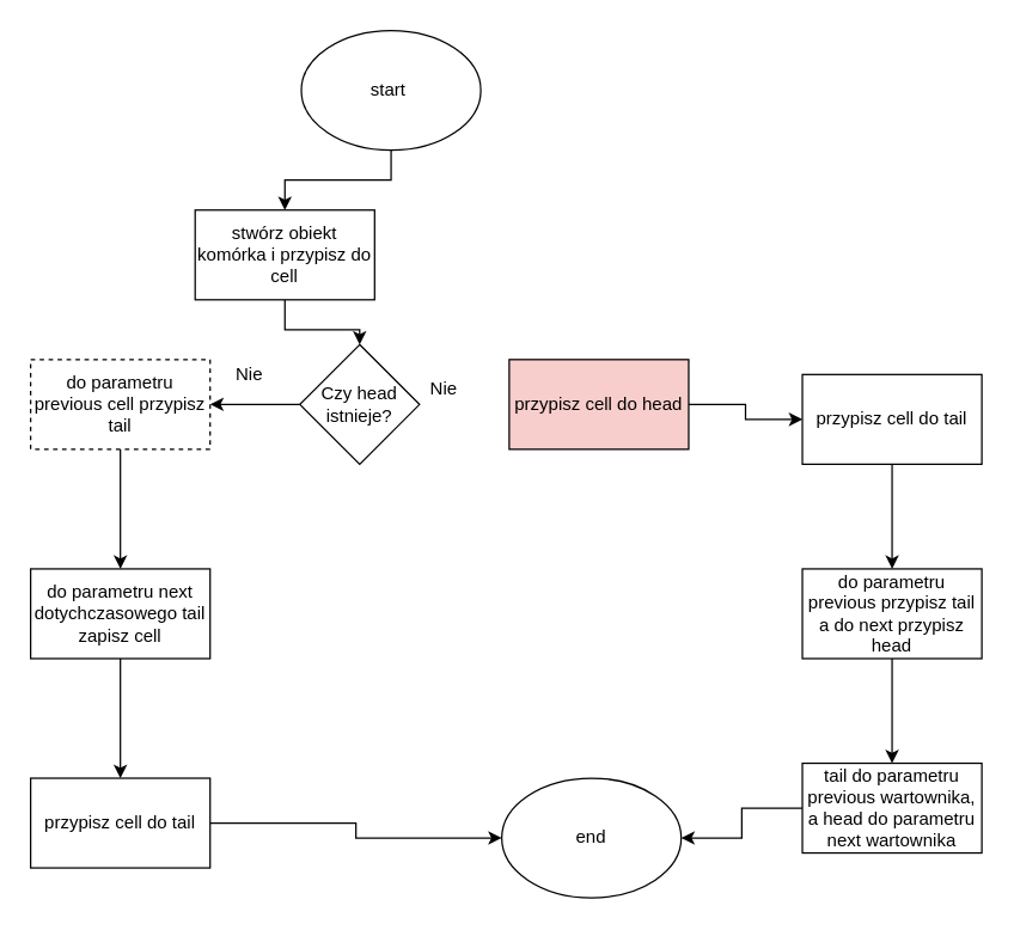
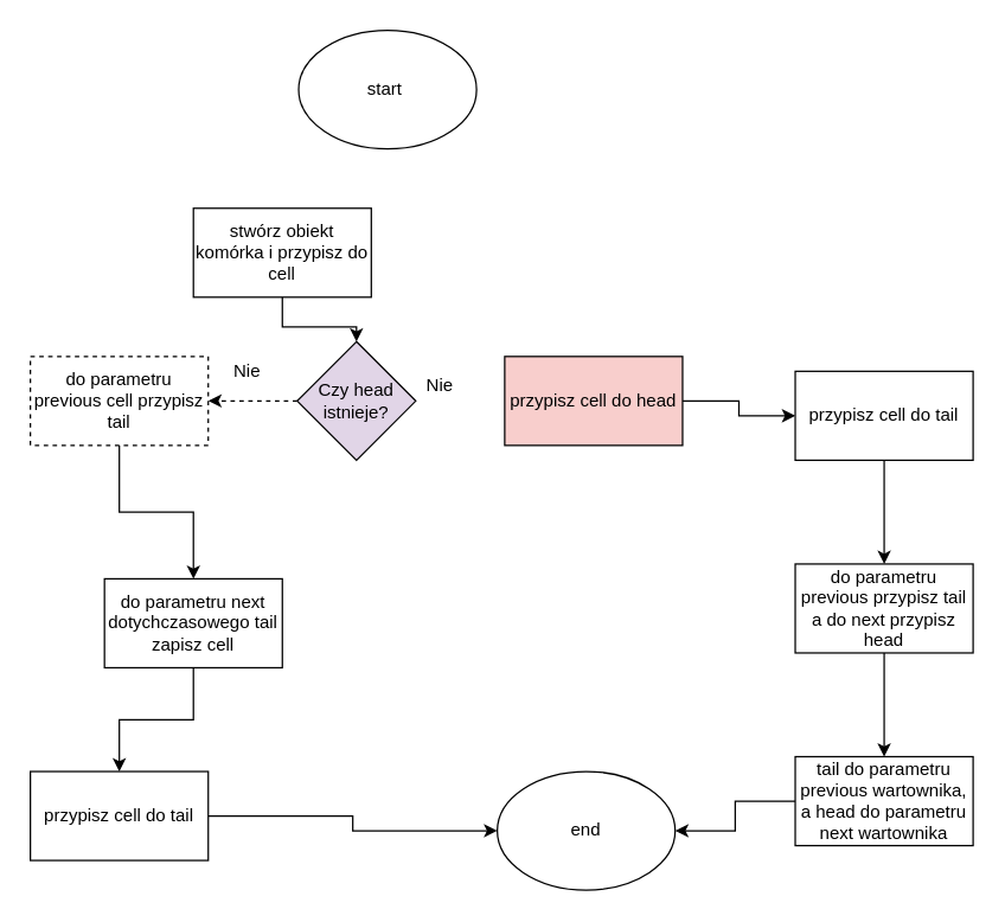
- <mxCell id="2" value="" style="edgeStyle=orthogonalEdgeStyle;rounded=0;orthogonalLoop=1;jettySize=auto;html=1;" parent="1" source="3" target="5" edge="1"><mxGeometry relative="1" as="geometry" /></mxCell>
- <mxCell id="6" value="" style="edgeStyle=orthogonalEdgeStyle;rounded=0;orthogonalLoop=1;jettySize=auto;html=1;" parent="1" source="7" target="15" edge="1"><mxGeometry relative="1" as="geometry" /></mxCell>
+ <mxCell id="6" value="" style="edgeStyle=orthogonalEdgeStyle;rounded=0;orthogonalLoop=1;jettySize=auto;html=1;dashed=1;" parent="1" source="7" target="15" edge="1"><mxGeometry relative="1" as="geometry" /></mxCell>
- <mxCell id="7" value="Czy head istnieje?" style="rhombus;whiteSpace=wrap;html=1;" parent="1" vertex="1"><mxGeometry x="200" y="230" width="80" height="80" as="geometry" /></mxCell>
+ <mxCell id="7" value="Czy head istnieje?" style="rhombus;whiteSpace=wrap;html=1;fillColor=#e1d5e7;" parent="1" vertex="1"><mxGeometry x="200" y="230" width="80" height="80" as="geometry" /></mxCell>
- <mxCell id="18" value="do parametru next dotychczasowego tail zapisz cell" style="whiteSpace=wrap;html=1;" parent="1" vertex="1"><mxGeometry x="20" y="380" width="120" height="60" as="geometry" /></mxCell>
+ <mxCell id="18" value="do parametru next dotychczasowego tail zapisz cell" style="whiteSpace=wrap;html=1;" parent="1" vertex="1"><mxGeometry x="70" y="390" width="120" height="60" as="geometry" /></mxCell>
